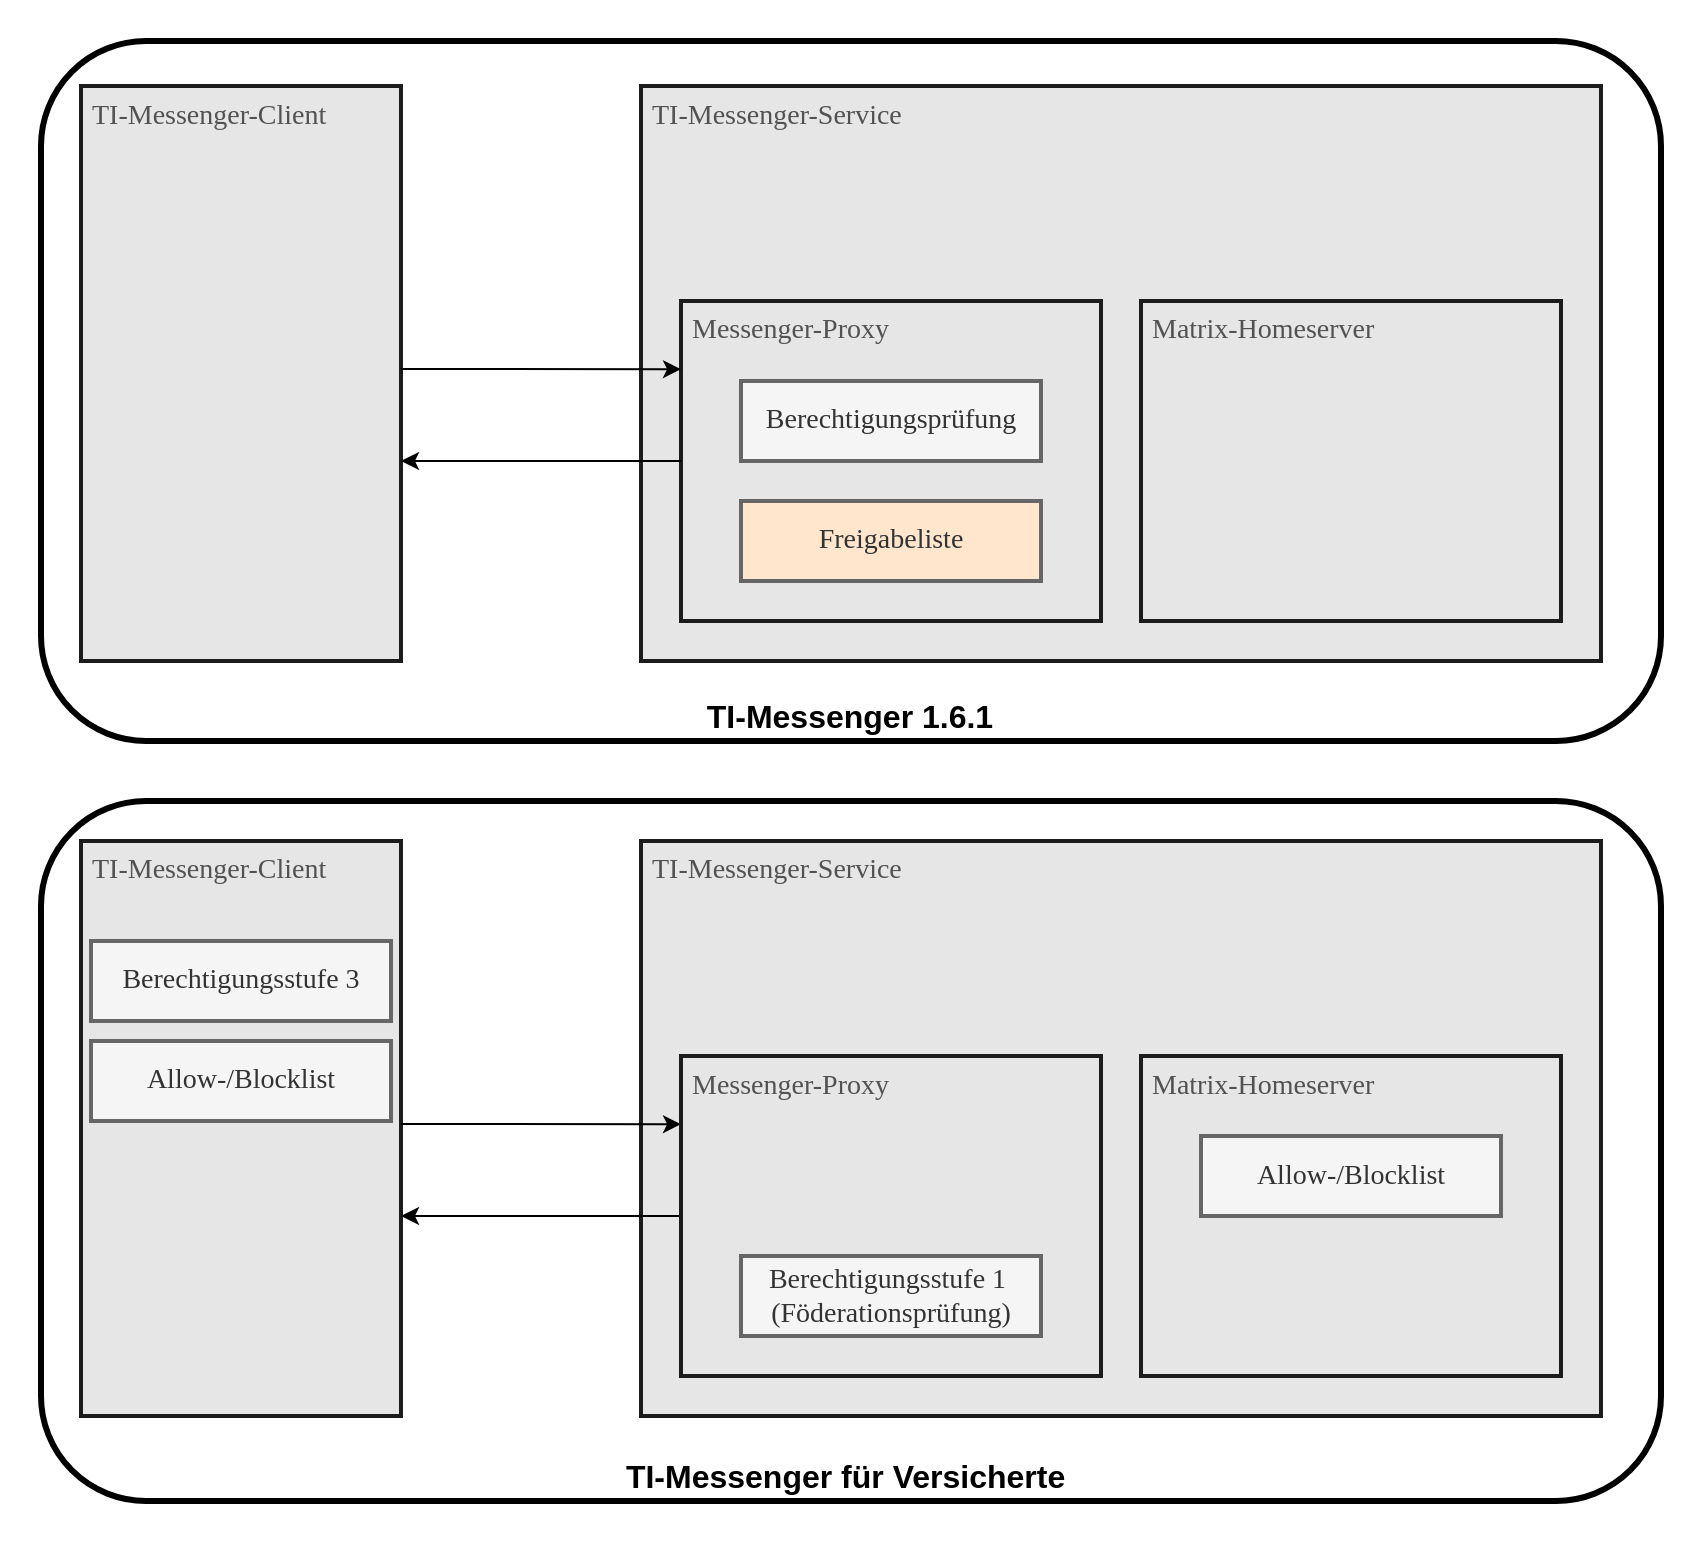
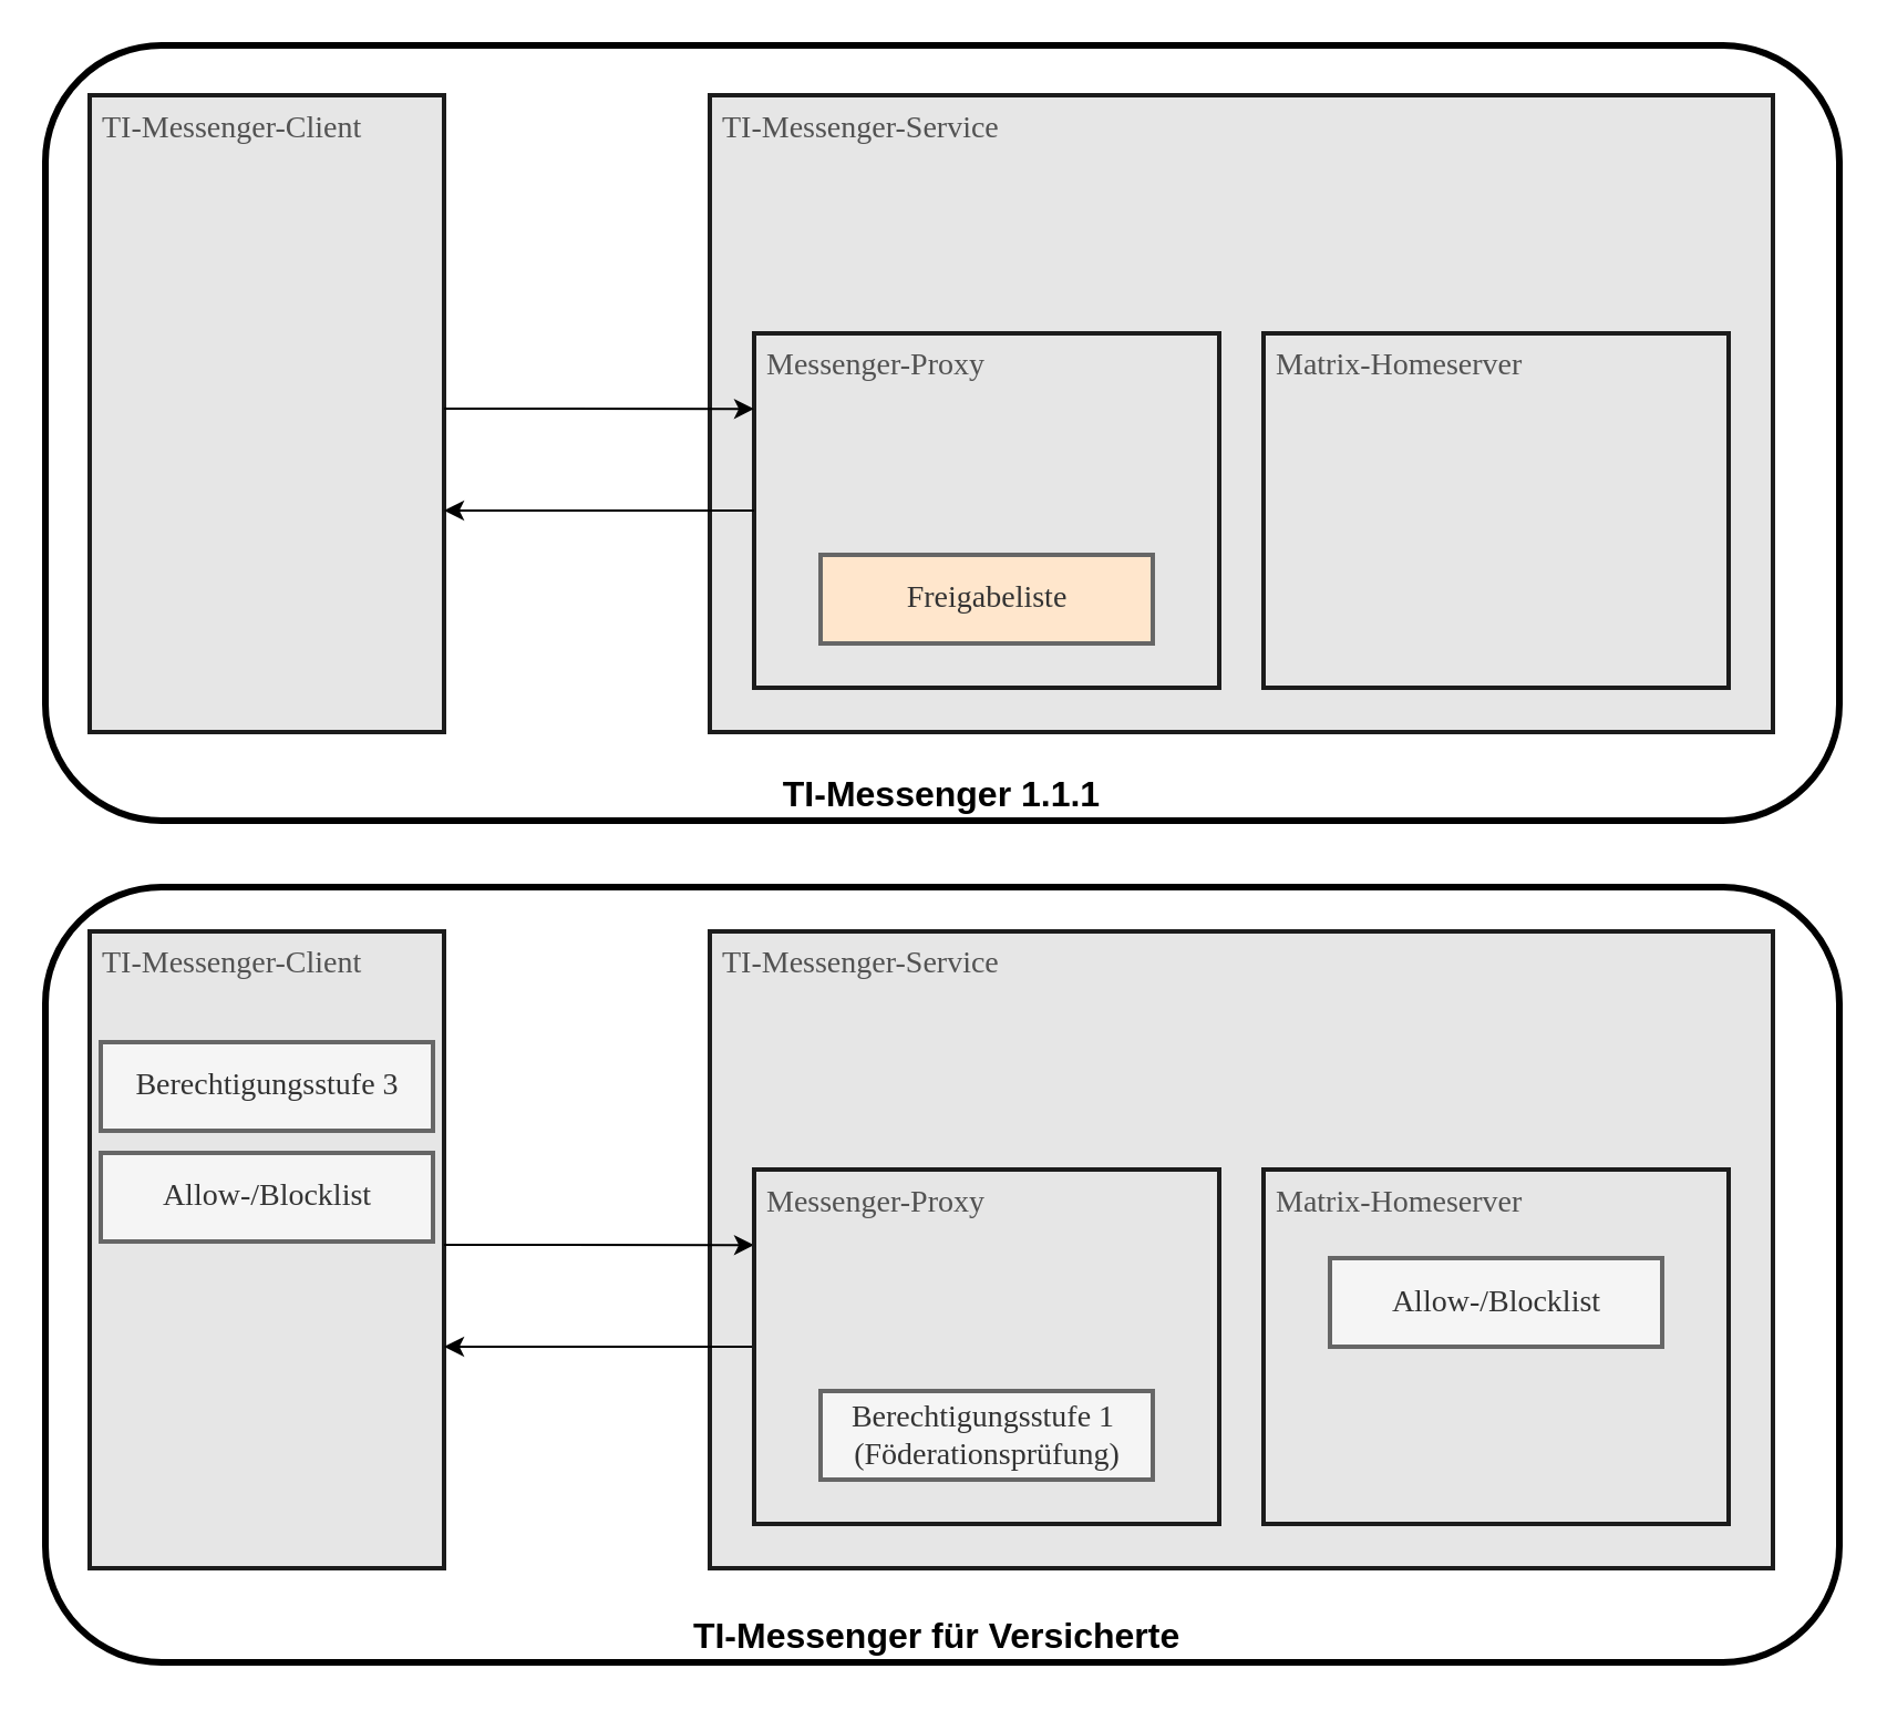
- <mxCell id="9" value="Berechtigungsprüfung" style="html=1;strokeColor=#666666;fillColor=#f5f5f5;fontFamily=Tahoma;fontSize=14;align=center;strokeWidth=2;fontColor=#333333;" parent="7" vertex="1"><mxGeometry x="30" y="40" width="150" height="40" as="geometry" /></mxCell>
- <mxCell id="3" value="&lt;b&gt;&lt;font style=&quot;font-size: 16px;&quot;&gt;TI-Messenger 1.6.1&lt;/font&gt;&lt;/b&gt;" style="rounded=1;whiteSpace=wrap;html=1;fillColor=none;verticalAlign=bottom;strokeWidth=3;" parent="1" vertex="1"><mxGeometry x="20" y="20" width="810" height="350" as="geometry" /></mxCell>
+ <mxCell id="3" value="&lt;b&gt;&lt;font style=&quot;font-size: 16px;&quot;&gt;TI-Messenger 1.1.1&lt;/font&gt;&lt;/b&gt;" style="rounded=1;whiteSpace=wrap;html=1;fillColor=none;verticalAlign=bottom;strokeWidth=3;" parent="1" vertex="1"><mxGeometry x="20" y="20" width="810" height="350" as="geometry" /></mxCell>
